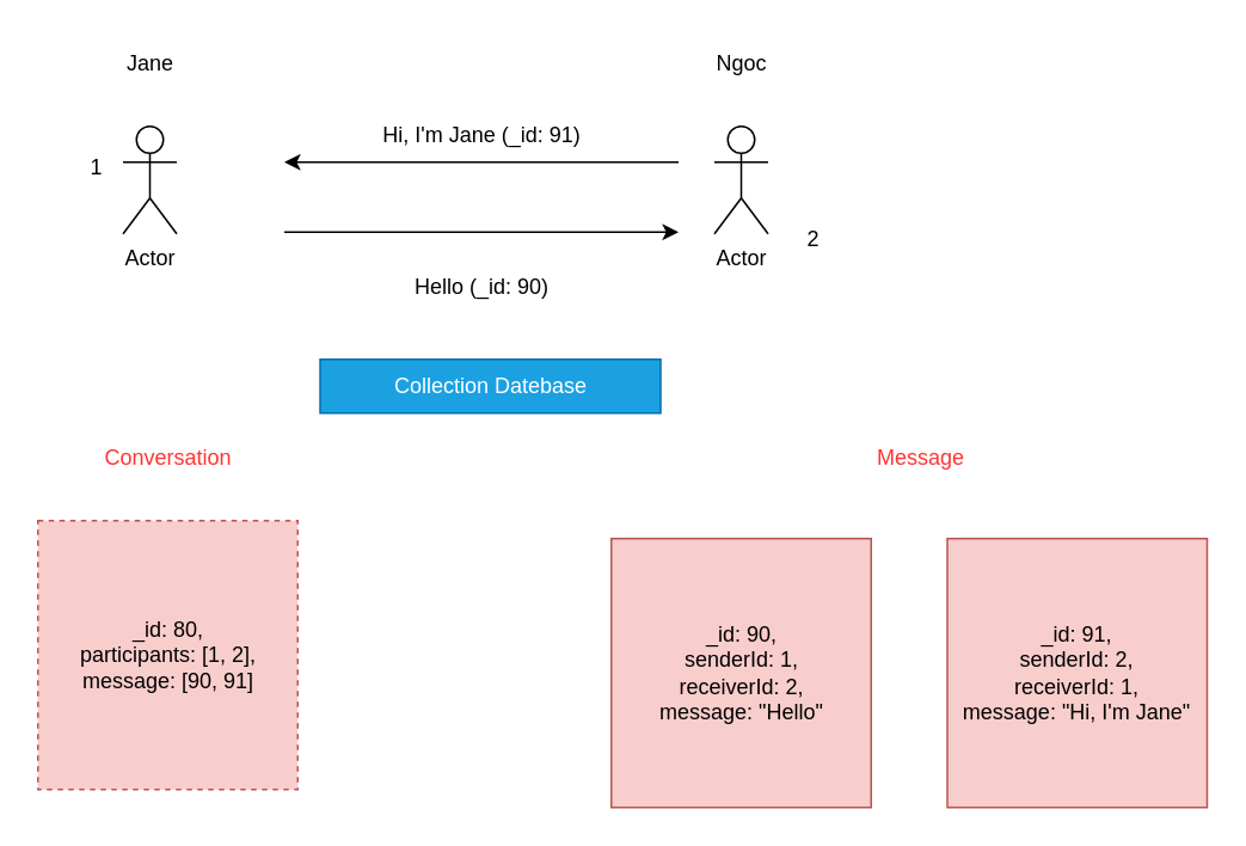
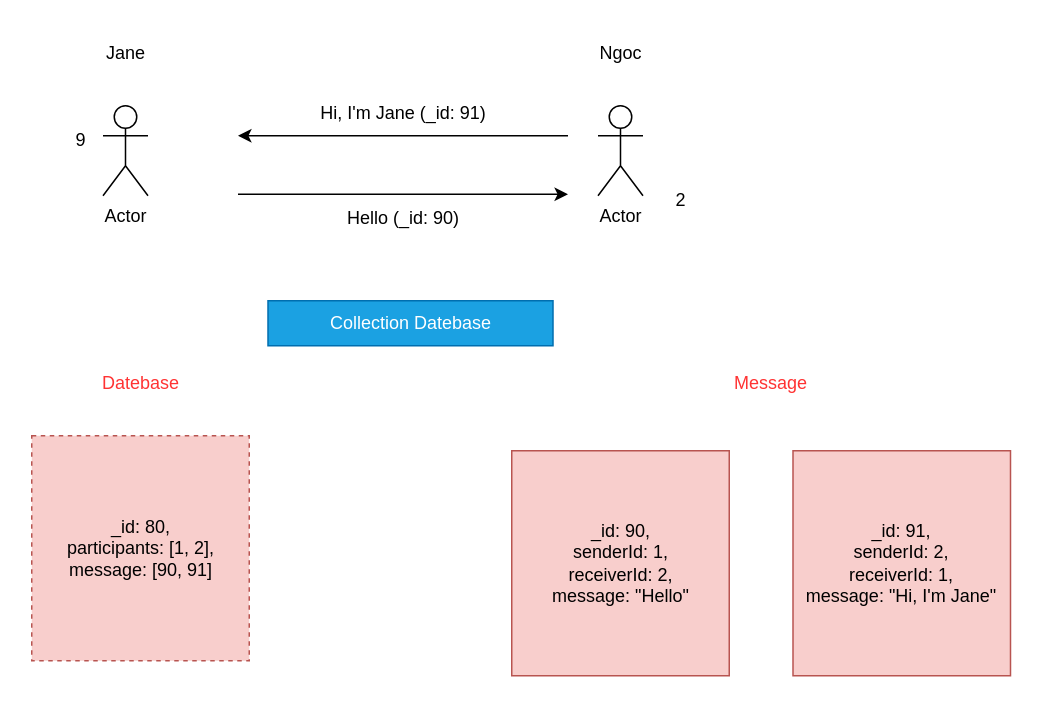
- <mxCell id="12" value="1" style="text;html=1;align=center;verticalAlign=middle;resizable=0;points=[];autosize=1;strokeColor=none;fillColor=none;" parent="1" vertex="1"><mxGeometry x="38" y="78" width="30" height="30" as="geometry" /></mxCell>
+ <mxCell id="12" value="9" style="text;html=1;align=center;verticalAlign=middle;resizable=0;points=[];autosize=1;strokeColor=none;fillColor=none;" parent="1" vertex="1"><mxGeometry x="38" y="78" width="30" height="30" as="geometry" /></mxCell>
- <mxCell id="7" value="Hello (_id: 90)" style="text;html=1;align=center;verticalAlign=middle;resizable=0;points=[];autosize=1;strokeColor=none;fillColor=none;" parent="1" vertex="1"><mxGeometry x="218" y="145" width="100" height="30" as="geometry" /></mxCell>
+ <mxCell id="7" value="Hello (_id: 90)" style="text;html=1;align=center;verticalAlign=middle;resizable=0;points=[];autosize=1;strokeColor=none;fillColor=none;" parent="1" vertex="1"><mxGeometry x="218" y="130" width="100" height="30" as="geometry" /></mxCell>
- <mxCell id="9" value="Conversation" style="text;html=1;align=center;verticalAlign=middle;resizable=0;points=[];autosize=1;strokeColor=none;fillColor=none;fontColor=#FF3333;" parent="1" vertex="1"><mxGeometry x="48" y="240" width="90" height="30" as="geometry" /></mxCell>
+ <mxCell id="9" value="Datebase" style="text;html=1;align=center;verticalAlign=middle;resizable=0;points=[];autosize=1;strokeColor=none;fillColor=none;fontColor=#FF3333;" parent="1" vertex="1"><mxGeometry x="48" y="240" width="90" height="30" as="geometry" /></mxCell>
